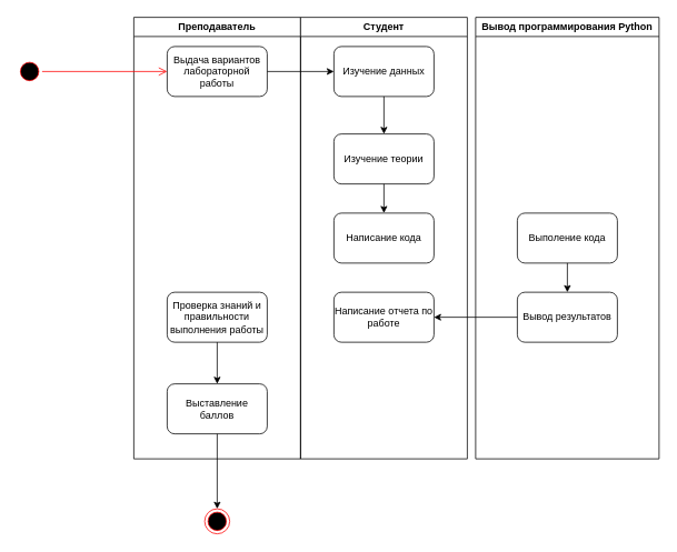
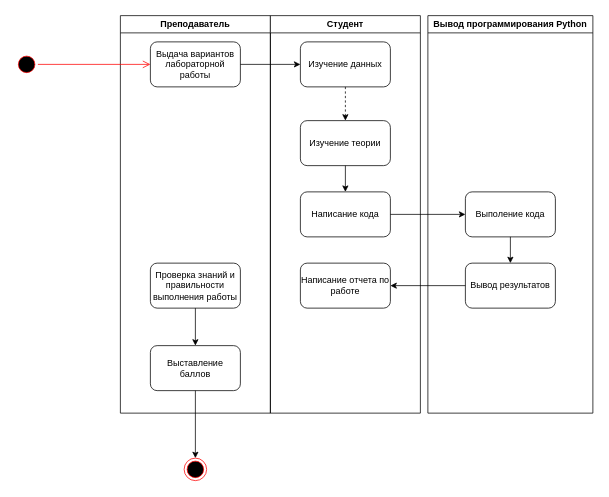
- <mxCell id="10" value="" style="endArrow=classic;html=1;rounded=0;exitX=0.5;exitY=1;exitDx=0;exitDy=0;" edge="1" parent="7" source="8" target="9"><mxGeometry width="50" height="50" relative="1" as="geometry"><mxPoint x="-30" y="150" as="sourcePoint" /><mxPoint x="100" y="140" as="targetPoint" /></mxGeometry></mxCell>
+ <mxCell id="10" value="" style="endArrow=classic;html=1;rounded=0;exitX=0.5;exitY=1;exitDx=0;exitDy=0;dashed=1;" edge="1" parent="7" source="8" target="9"><mxGeometry width="50" height="50" relative="1" as="geometry"><mxPoint x="-30" y="150" as="sourcePoint" /><mxPoint x="100" y="140" as="targetPoint" /></mxGeometry></mxCell>
+ <mxCell id="21" value="" style="endArrow=classic;html=1;rounded=0;exitX=1;exitY=0.5;exitDx=0;exitDy=0;" edge="1" parent="1" source="11" target="15"><mxGeometry width="50" height="50" relative="1" as="geometry"><mxPoint x="480" y="350" as="sourcePoint" /><mxPoint x="630" y="285" as="targetPoint" /></mxGeometry></mxCell>
